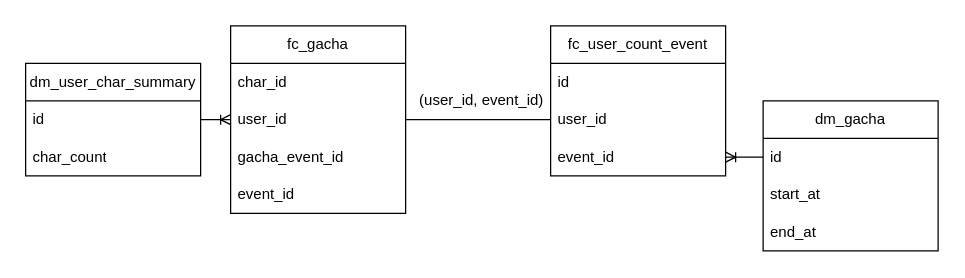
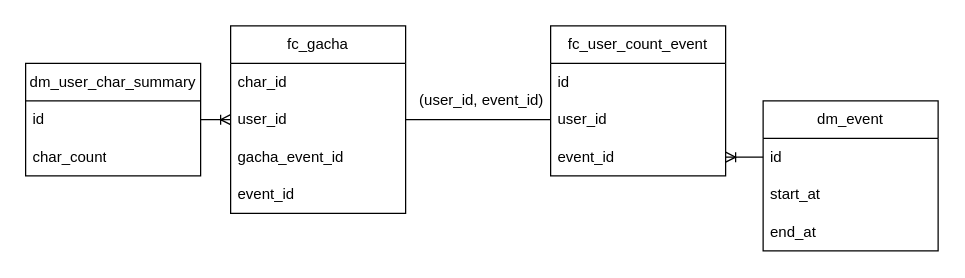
- <mxCell id="17" value="dm_gacha" style="swimlane;fontStyle=0;childLayout=stackLayout;horizontal=1;startSize=30;horizontalStack=0;resizeParent=1;resizeParentMax=0;resizeLast=0;collapsible=1;marginBottom=0;whiteSpace=wrap;html=1;" vertex="1" parent="1"><mxGeometry x="610" y="80" width="140" height="120" as="geometry" /></mxCell>
+ <mxCell id="17" value="dm_event" style="swimlane;fontStyle=0;childLayout=stackLayout;horizontal=1;startSize=30;horizontalStack=0;resizeParent=1;resizeParentMax=0;resizeLast=0;collapsible=1;marginBottom=0;whiteSpace=wrap;html=1;" vertex="1" parent="1"><mxGeometry x="610" y="80" width="140" height="120" as="geometry" /></mxCell>
